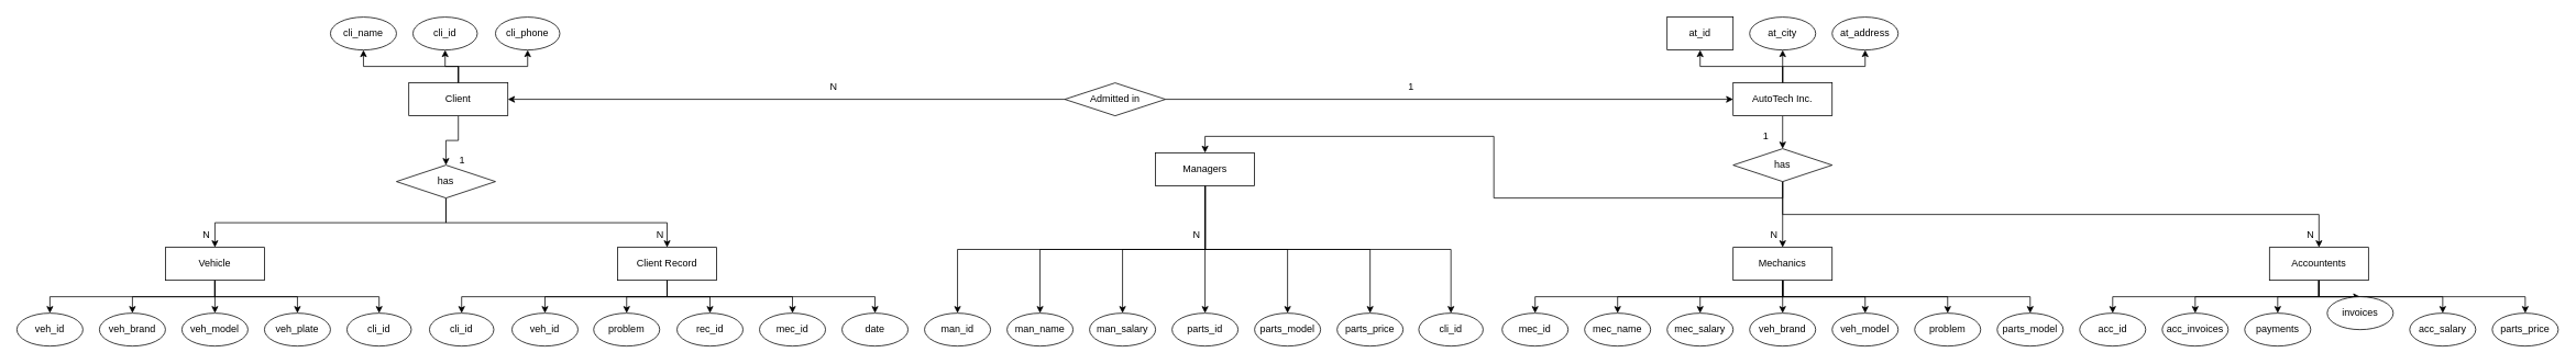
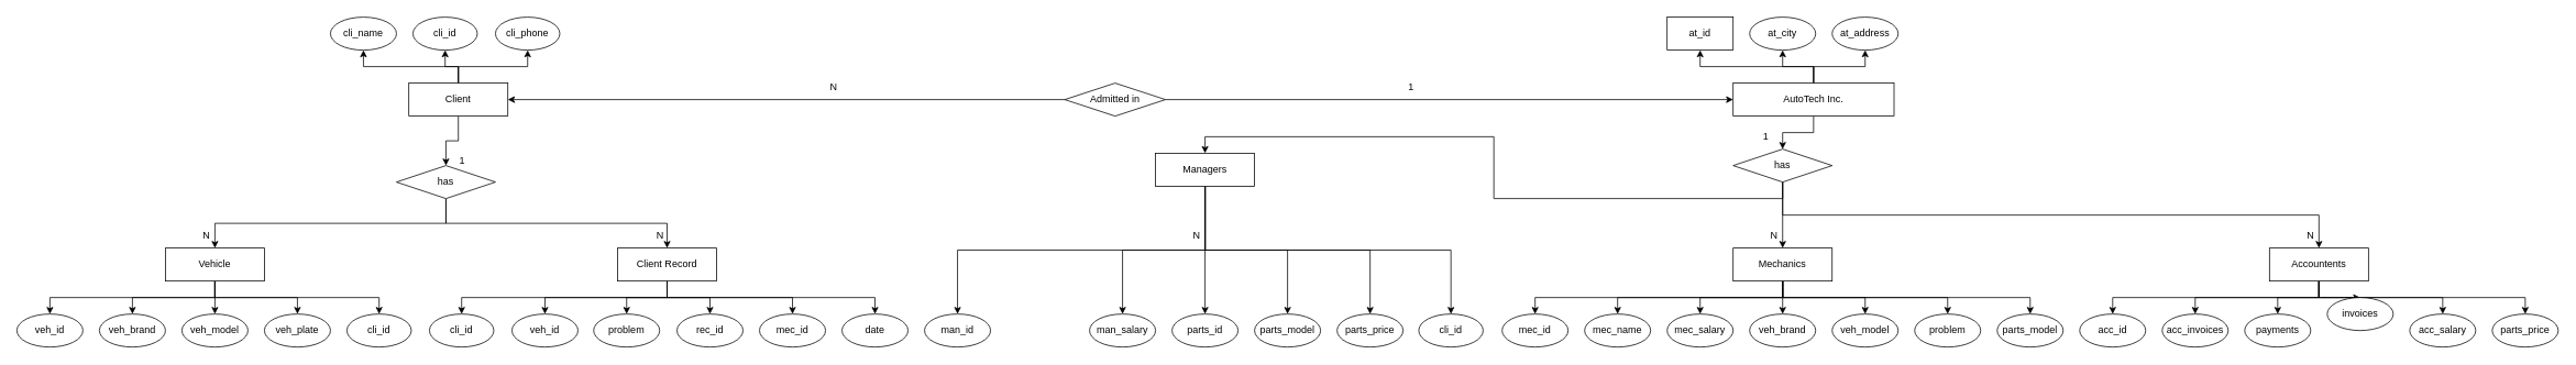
- <mxCell id="14" value="AutoTech Inc." style="rounded=0;whiteSpace=wrap;html=1;" parent="1" vertex="1"><mxGeometry x="2100" y="100" width="120" height="40" as="geometry" /></mxCell>
+ <mxCell id="14" value="AutoTech Inc." style="rounded=0;whiteSpace=wrap;html=1;" parent="1" vertex="1"><mxGeometry x="2100" y="100" width="195" height="40" as="geometry" /></mxCell>
- <mxCell id="38" style="edgeStyle=orthogonalEdgeStyle;rounded=0;orthogonalLoop=1;jettySize=auto;html=1;exitX=0.5;exitY=1;exitDx=0;exitDy=0;entryX=0.5;entryY=0;entryDx=0;entryDy=0;" parent="1" source="44" target="68" edge="1"><mxGeometry relative="1" as="geometry" /></mxCell>
- <mxCell id="68" value="man_name" style="ellipse;whiteSpace=wrap;html=1;" parent="1" vertex="1"><mxGeometry x="1220" y="380" width="80" height="40" as="geometry" /></mxCell>
